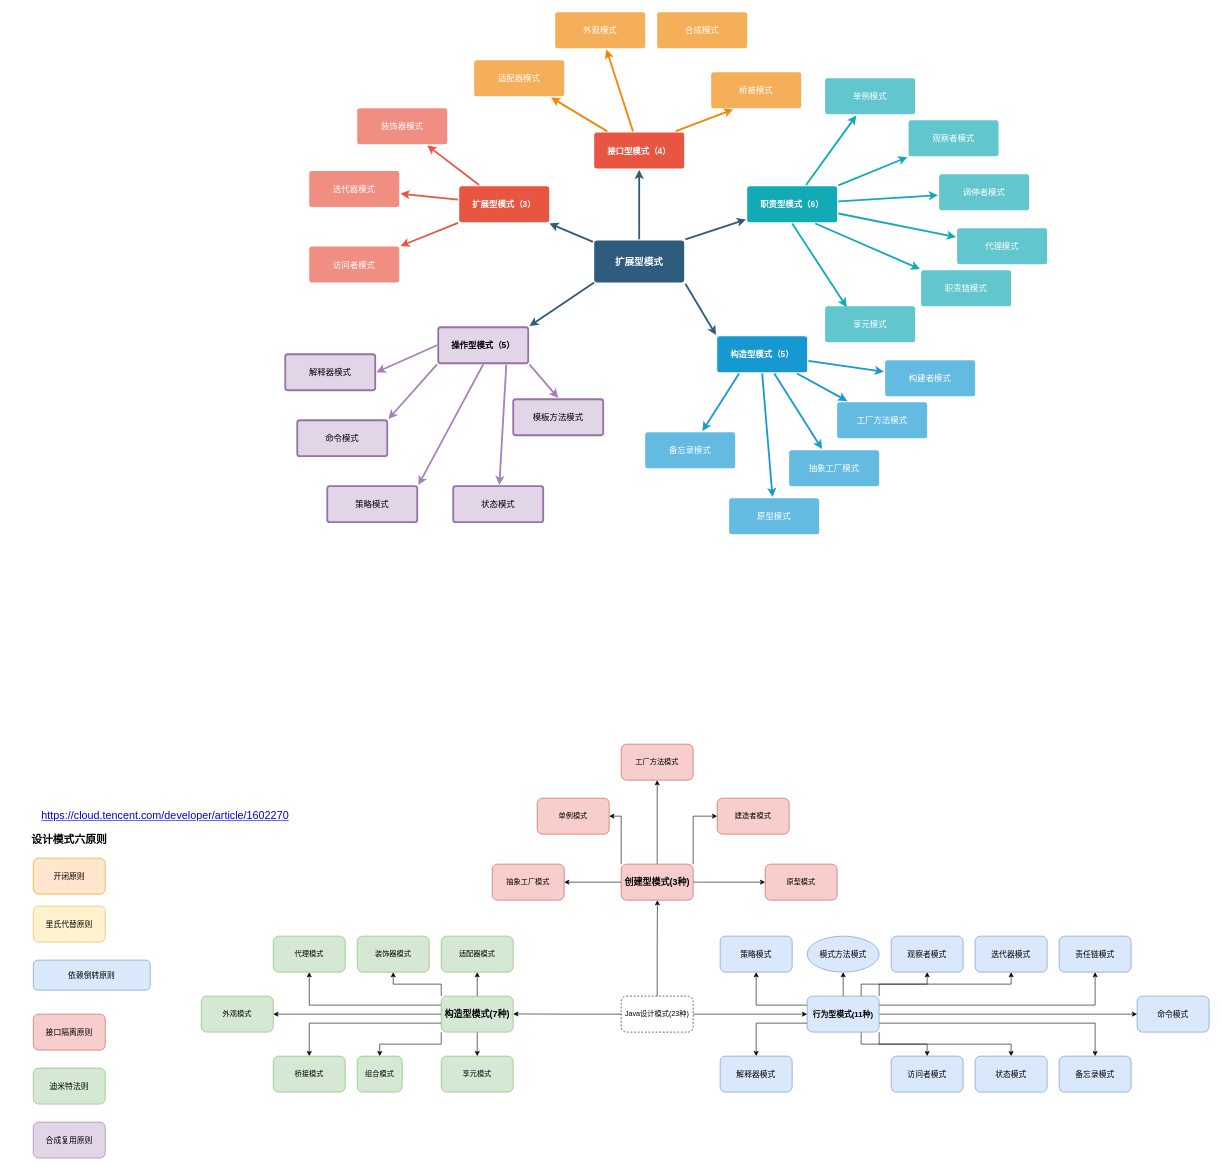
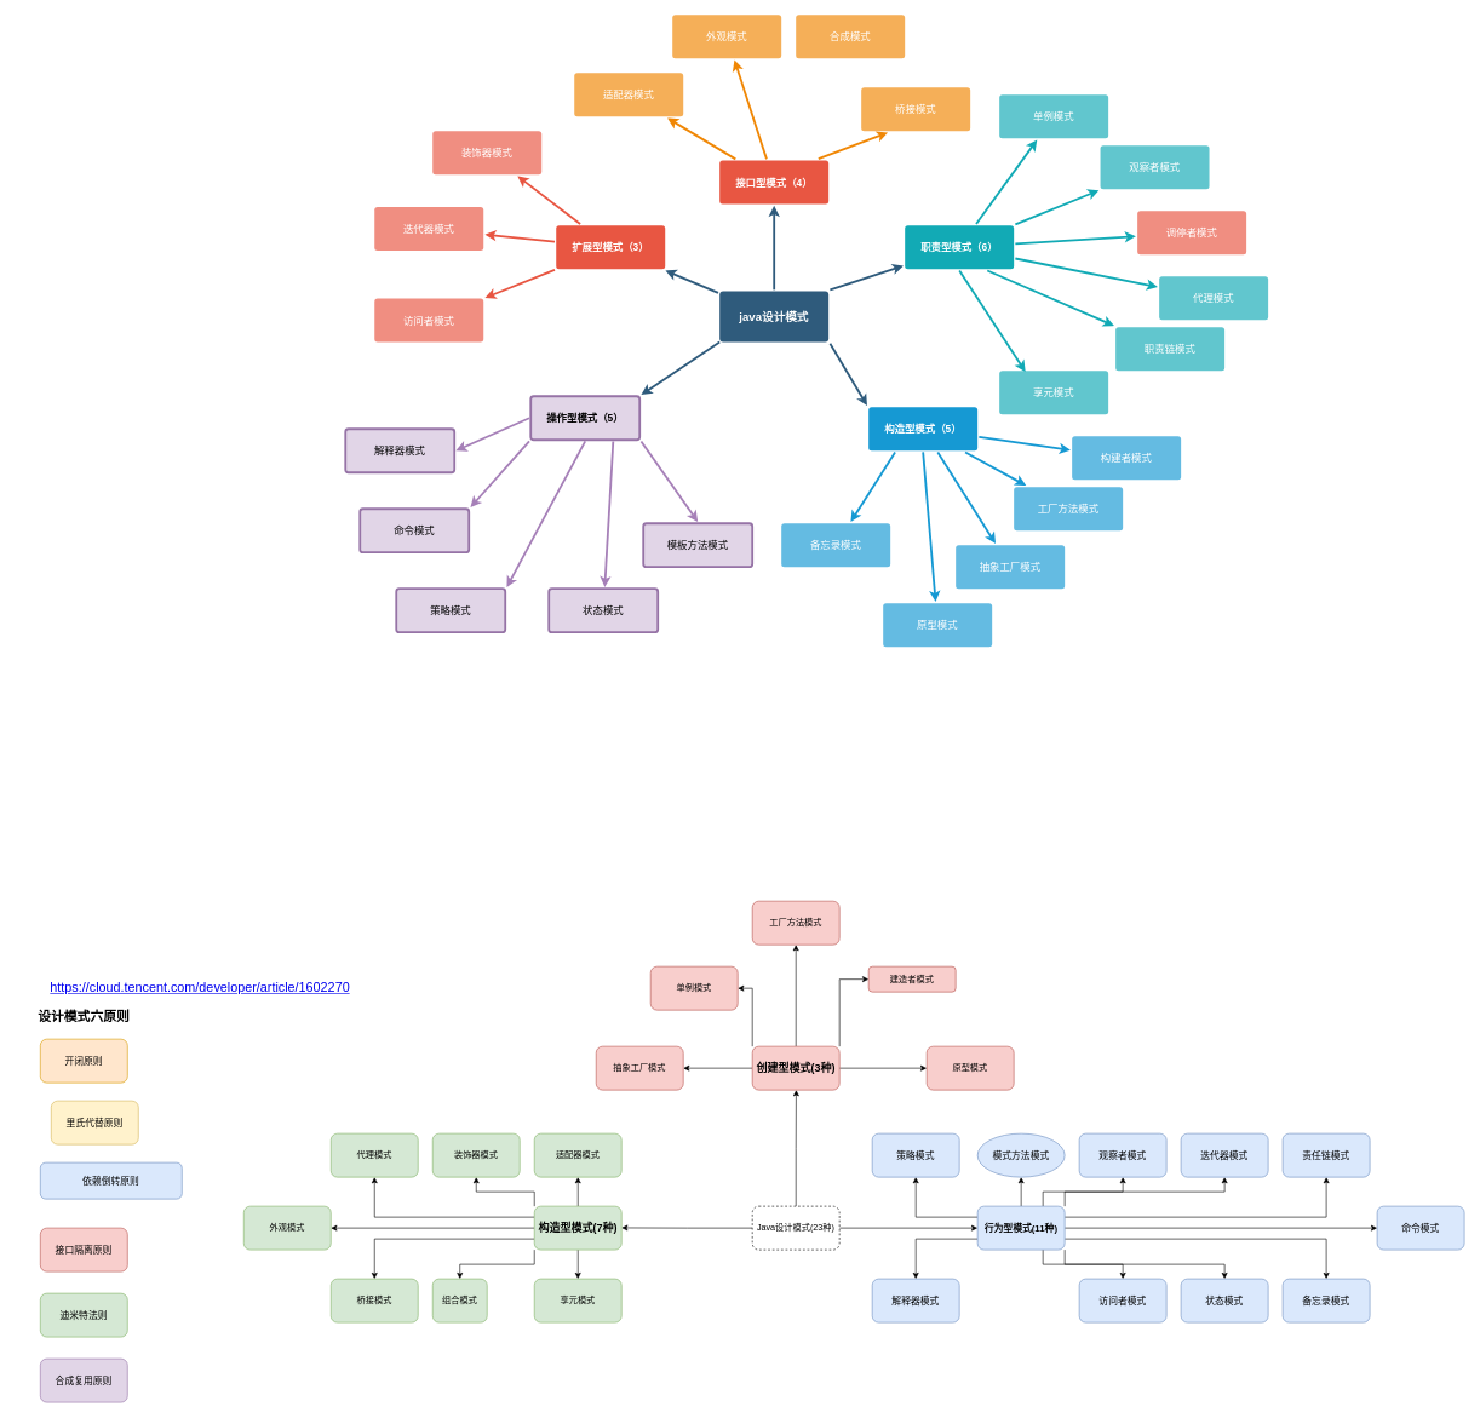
- <mxCell id="30" value="调停者模式" style="rounded=1;whiteSpace=wrap;html=1;shadow=0;labelBackgroundColor=none;strokeColor=none;strokeWidth=3;fillColor=#61c6ce;fontFamily=Helvetica;fontSize=14;fontColor=#FFFFFF;align=center;spacing=5;fontStyle=0;arcSize=7;perimeterSpacing=2;" parent="1" vertex="1"><mxGeometry x="1565" y="290" width="150" height="60" as="geometry" /></mxCell>
+ <mxCell id="30" value="调停者模式" style="rounded=1;whiteSpace=wrap;html=1;shadow=0;labelBackgroundColor=none;strokeColor=none;strokeWidth=3;fillColor=#f08e81;fontFamily=Helvetica;fontSize=14;fontColor=#FFFFFF;align=center;spacing=5;fontStyle=0;arcSize=7;perimeterSpacing=2;" parent="1" vertex="1"><mxGeometry x="1565" y="290" width="150" height="60" as="geometry" /></mxCell>
- <mxCell id="6" value="扩展型模式" style="rounded=1;whiteSpace=wrap;html=1;shadow=0;labelBackgroundColor=none;strokeColor=none;strokeWidth=3;fillColor=#2F5B7C;fontFamily=Helvetica;fontSize=16;fontColor=#FFFFFF;align=center;fontStyle=1;spacing=5;arcSize=7;perimeterSpacing=2;" parent="1" vertex="1"><mxGeometry x="990" y="400.5" width="150" height="70" as="geometry" /></mxCell>
+ <mxCell id="6" value="java设计模式" style="rounded=1;whiteSpace=wrap;html=1;shadow=0;labelBackgroundColor=none;strokeColor=none;strokeWidth=3;fillColor=#2F5B7C;fontFamily=Helvetica;fontSize=16;fontColor=#FFFFFF;align=center;fontStyle=1;spacing=5;arcSize=7;perimeterSpacing=2;" parent="1" vertex="1"><mxGeometry x="990" y="400.5" width="150" height="70" as="geometry" /></mxCell>
- <mxCell id="53" value="模板方法模式" style="rounded=1;whiteSpace=wrap;html=1;shadow=0;labelBackgroundColor=none;strokeColor=#9673a6;strokeWidth=3;fillColor=#e1d5e7;fontFamily=Helvetica;fontSize=14;align=center;spacing=5;arcSize=7;perimeterSpacing=2;" parent="1" vertex="1"><mxGeometry x="855" y="665" width="150" height="60" as="geometry" /></mxCell>
+ <mxCell id="53" value="模板方法模式" style="rounded=1;whiteSpace=wrap;html=1;shadow=0;labelBackgroundColor=none;strokeColor=#9673a6;strokeWidth=3;fillColor=#e1d5e7;fontFamily=Helvetica;fontSize=14;align=center;spacing=5;arcSize=7;perimeterSpacing=2;" parent="1" vertex="1"><mxGeometry x="885" y="720" width="150" height="60" as="geometry" /></mxCell>
- <mxCell id="90" value="建造者模式" style="rounded=1;whiteSpace=wrap;html=1;fillColor=#f8cecc;strokeColor=#b85450;" vertex="1" parent="1"><mxGeometry x="1195" y="1330" width="120" height="60" as="geometry" /></mxCell>
+ <mxCell id="90" value="建造者模式" style="rounded=1;whiteSpace=wrap;html=1;fillColor=#f8cecc;strokeColor=#b85450;" vertex="1" parent="1"><mxGeometry x="1195" y="1330" width="120" height="35" as="geometry" /></mxCell>
- <mxCell id="111" value="里氏代替原则" style="rounded=1;whiteSpace=wrap;html=1;fontSize=13;fillColor=#fff2cc;strokeColor=#d6b656;" vertex="1" parent="1"><mxGeometry x="55" y="1510" width="120" height="60" as="geometry" /></mxCell>
+ <mxCell id="111" value="里氏代替原则" style="rounded=1;whiteSpace=wrap;html=1;fontSize=13;fillColor=#fff2cc;strokeColor=#d6b656;" vertex="1" parent="1"><mxGeometry x="70" y="1515" width="120" height="60" as="geometry" /></mxCell>
